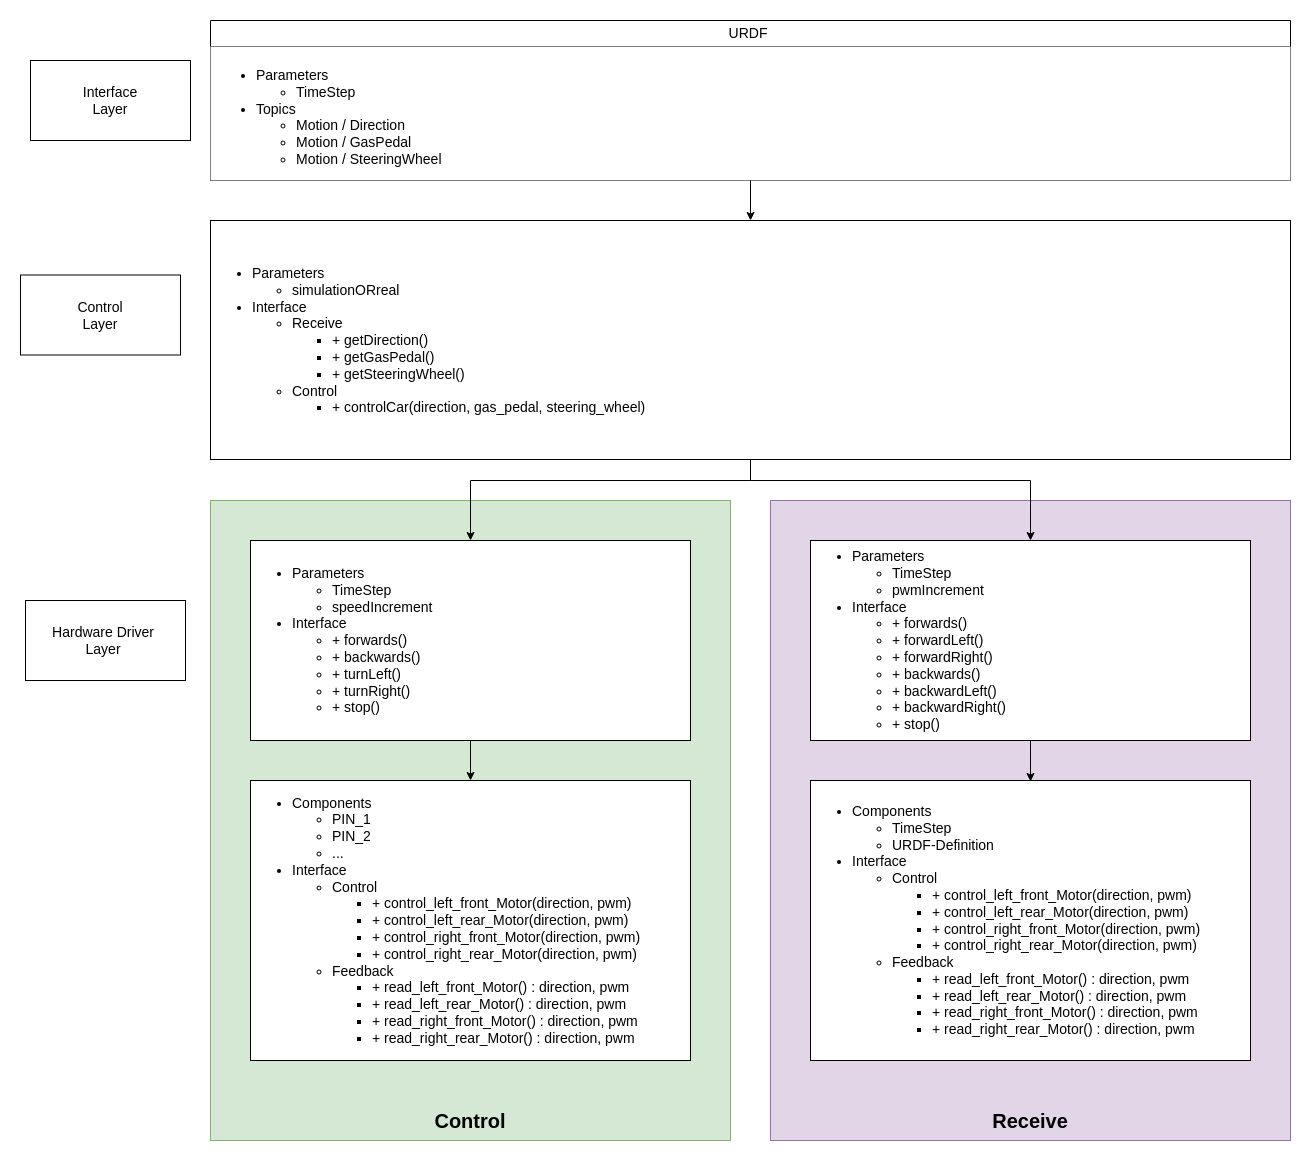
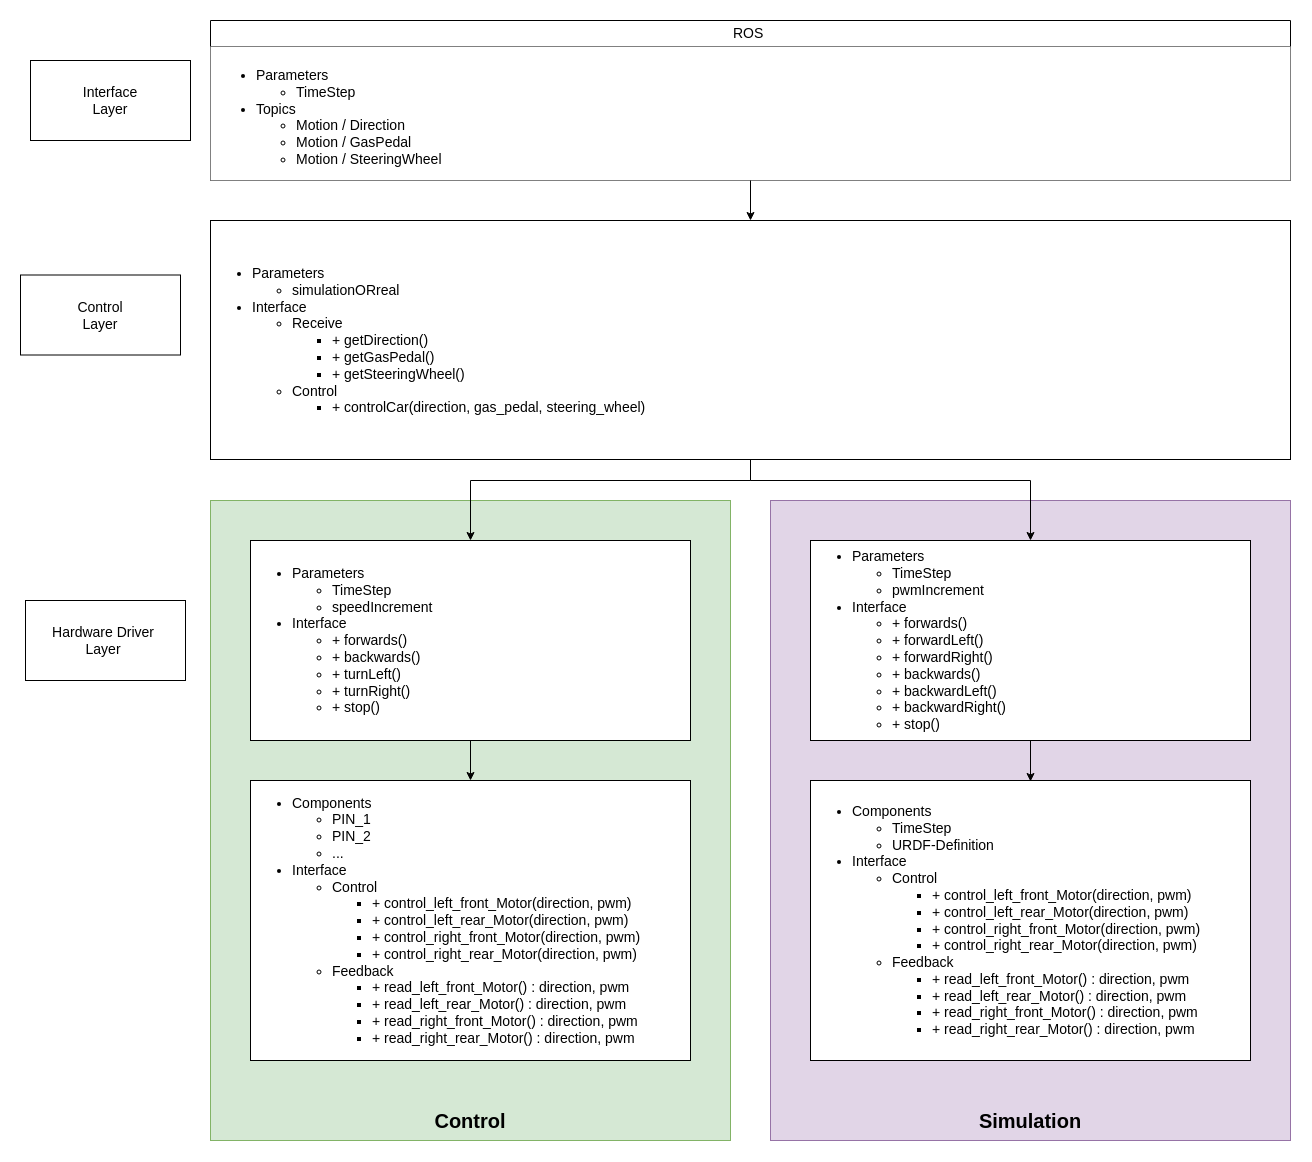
- <mxCell id="9" value="URDF&amp;nbsp;" style="swimlane;fontStyle=0;childLayout=stackLayout;horizontal=1;startSize=26;horizontalStack=0;resizeParent=1;resizeParentMax=0;resizeLast=0;collapsible=1;marginBottom=0;whiteSpace=wrap;html=1;fontSize=14;" parent="1" vertex="1"><mxGeometry x="210" y="20" width="1080" height="160" as="geometry" /></mxCell>
+ <mxCell id="9" value="ROS&amp;nbsp;" style="swimlane;fontStyle=0;childLayout=stackLayout;horizontal=1;startSize=26;horizontalStack=0;resizeParent=1;resizeParentMax=0;resizeLast=0;collapsible=1;marginBottom=0;whiteSpace=wrap;html=1;fontSize=14;" parent="1" vertex="1"><mxGeometry x="210" y="20" width="1080" height="160" as="geometry" /></mxCell>
- <mxCell id="15" value="Receive" style="text;html=1;strokeColor=none;fillColor=none;align=center;verticalAlign=middle;whiteSpace=wrap;rounded=0;fontSize=20;fontStyle=1" parent="1" vertex="1"><mxGeometry x="770" y="1100" width="520" height="40" as="geometry" /></mxCell>
+ <mxCell id="15" value="Simulation" style="text;html=1;strokeColor=none;fillColor=none;align=center;verticalAlign=middle;whiteSpace=wrap;rounded=0;fontSize=20;fontStyle=1" parent="1" vertex="1"><mxGeometry x="770" y="1100" width="520" height="40" as="geometry" /></mxCell>
